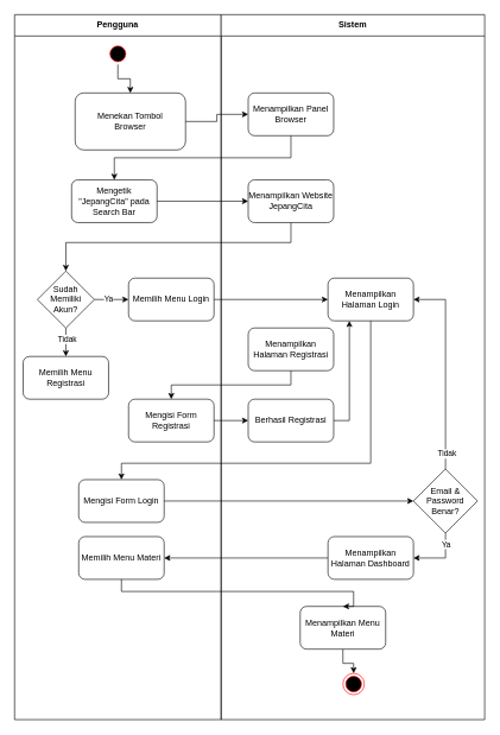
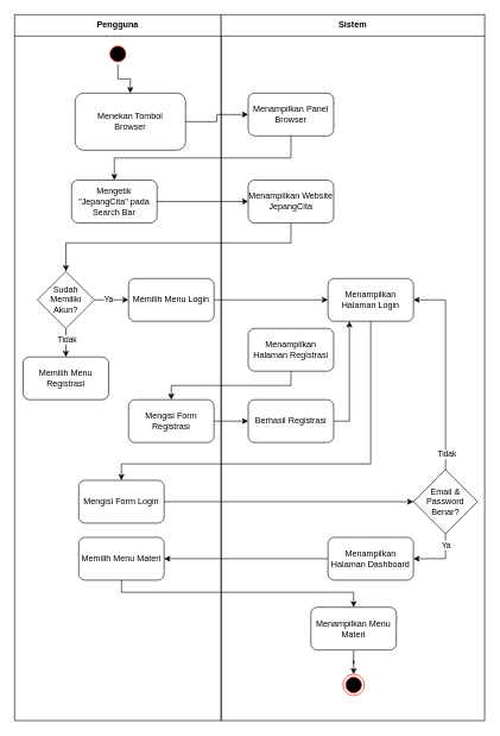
- <mxCell id="28" value="Menampilkan Menu Materi" style="whiteSpace=wrap;html=1;rounded=1;" vertex="1" parent="17"><mxGeometry x="111" y="831" width="120" height="60" as="geometry" /></mxCell>
+ <mxCell id="28" value="Menampilkan Menu Materi" style="whiteSpace=wrap;html=1;rounded=1;" vertex="1" parent="17"><mxGeometry x="126" y="831" width="120" height="60" as="geometry" /></mxCell>
